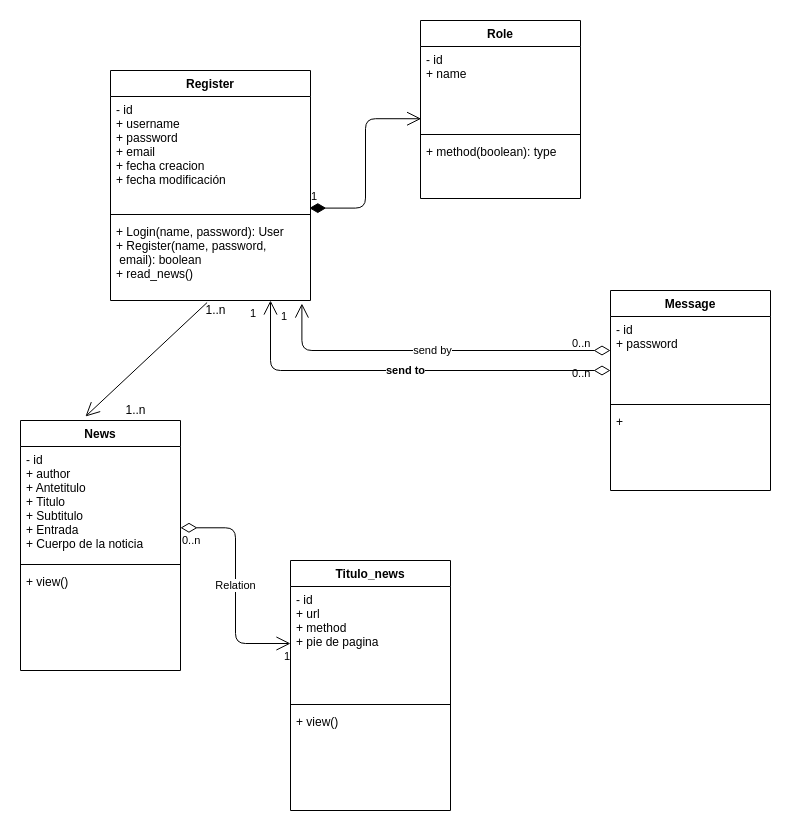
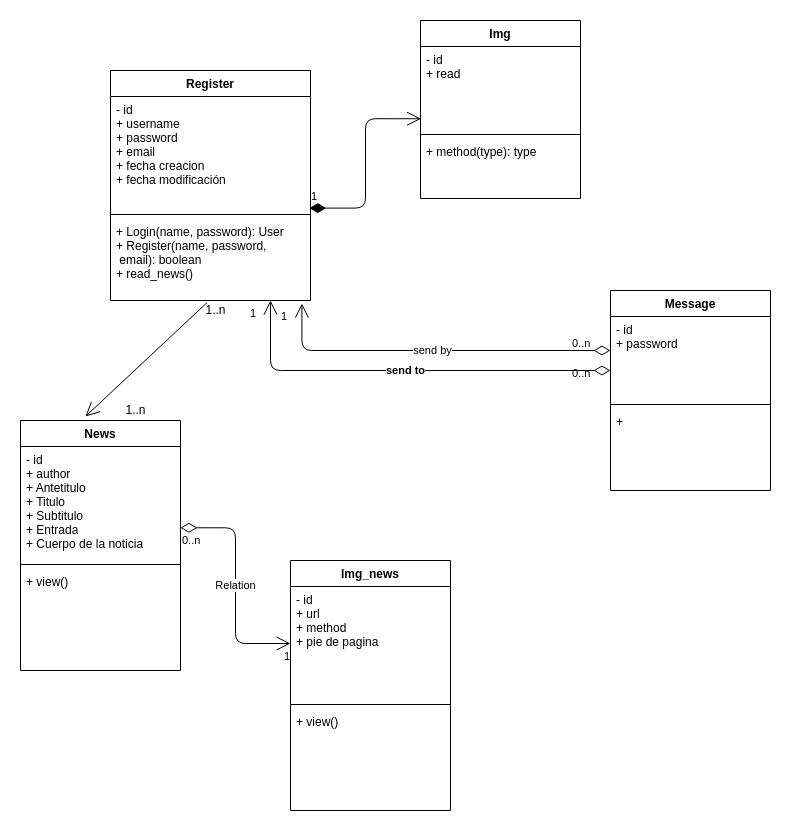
- <mxCell id="6" value="Role" style="swimlane;fontStyle=1;align=center;verticalAlign=top;childLayout=stackLayout;horizontal=1;startSize=26;horizontalStack=0;resizeParent=1;resizeParentMax=0;resizeLast=0;collapsible=1;marginBottom=0;" parent="1" vertex="1"><mxGeometry x="420" y="20" width="160" height="178" as="geometry" /></mxCell>
+ <mxCell id="6" value="Img" style="swimlane;fontStyle=1;align=center;verticalAlign=top;childLayout=stackLayout;horizontal=1;startSize=26;horizontalStack=0;resizeParent=1;resizeParentMax=0;resizeLast=0;collapsible=1;marginBottom=0;" parent="1" vertex="1"><mxGeometry x="420" y="20" width="160" height="178" as="geometry" /></mxCell>
- <mxCell id="7" value="- id&#10;+ name" style="text;strokeColor=none;fillColor=none;align=left;verticalAlign=top;spacingLeft=4;spacingRight=4;overflow=hidden;rotatable=0;points=[[0,0.5],[1,0.5]];portConstraint=eastwest;" parent="6" vertex="1"><mxGeometry y="26" width="160" height="84" as="geometry" /></mxCell>
+ <mxCell id="7" value="- id&#10;+ read" style="text;strokeColor=none;fillColor=none;align=left;verticalAlign=top;spacingLeft=4;spacingRight=4;overflow=hidden;rotatable=0;points=[[0,0.5],[1,0.5]];portConstraint=eastwest;" parent="6" vertex="1"><mxGeometry y="26" width="160" height="84" as="geometry" /></mxCell>
- <mxCell id="9" value="+ method(boolean): type" style="text;strokeColor=none;fillColor=none;align=left;verticalAlign=top;spacingLeft=4;spacingRight=4;overflow=hidden;rotatable=0;points=[[0,0.5],[1,0.5]];portConstraint=eastwest;" parent="6" vertex="1"><mxGeometry y="118" width="160" height="60" as="geometry" /></mxCell>
+ <mxCell id="9" value="+ method(type): type" style="text;strokeColor=none;fillColor=none;align=left;verticalAlign=top;spacingLeft=4;spacingRight=4;overflow=hidden;rotatable=0;points=[[0,0.5],[1,0.5]];portConstraint=eastwest;" parent="6" vertex="1"><mxGeometry y="118" width="160" height="60" as="geometry" /></mxCell>
- <mxCell id="19" value="Titulo_news" style="swimlane;fontStyle=1;align=center;verticalAlign=top;childLayout=stackLayout;horizontal=1;startSize=26;horizontalStack=0;resizeParent=1;resizeParentMax=0;resizeLast=0;collapsible=1;marginBottom=0;" vertex="1" parent="1"><mxGeometry x="290" y="560" width="160" height="250" as="geometry" /></mxCell>
+ <mxCell id="19" value="Img_news" style="swimlane;fontStyle=1;align=center;verticalAlign=top;childLayout=stackLayout;horizontal=1;startSize=26;horizontalStack=0;resizeParent=1;resizeParentMax=0;resizeLast=0;collapsible=1;marginBottom=0;" vertex="1" parent="1"><mxGeometry x="290" y="560" width="160" height="250" as="geometry" /></mxCell>
